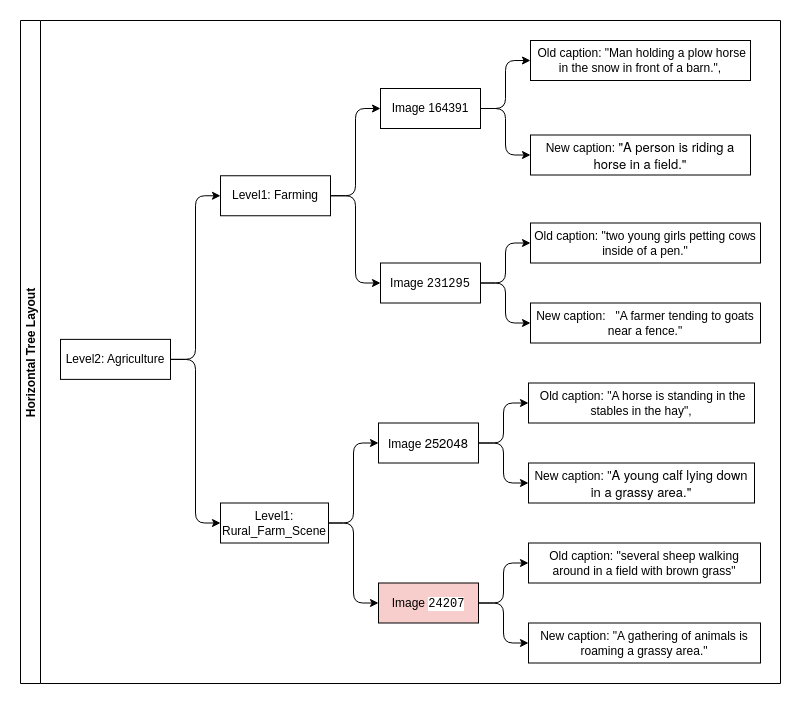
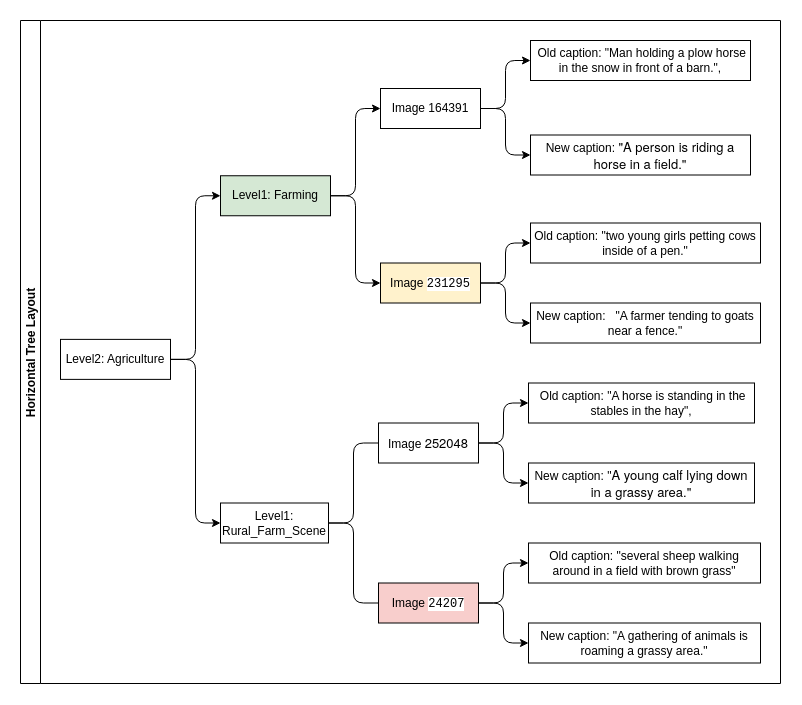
- <mxCell id="4" value="Level1: Farming" style="whiteSpace=wrap;html=1;" vertex="1" parent="2"><mxGeometry x="200" y="155.25" width="110" height="40" as="geometry" /></mxCell>
+ <mxCell id="4" value="Level1: Farming" style="whiteSpace=wrap;html=1;fillColor=#d5e8d4;" vertex="1" parent="2"><mxGeometry x="200" y="155.25" width="110" height="40" as="geometry" /></mxCell>
- <mxCell id="17" value="Image&amp;nbsp;&lt;span style=&quot;background-color: rgb(255, 255, 255); font-family: Menlo, Monaco, &amp;quot;Courier New&amp;quot;, monospace; white-space: pre; color: light-dark(rgb(0, 0, 0), rgb(255, 255, 255));&quot;&gt;231295&lt;/span&gt;" style="whiteSpace=wrap;html=1;" vertex="1" parent="2"><mxGeometry x="360" y="242.5" width="100" height="40" as="geometry" /></mxCell>
+ <mxCell id="17" value="Image&amp;nbsp;&lt;span style=&quot;background-color: rgb(255, 255, 255); font-family: Menlo, Monaco, &amp;quot;Courier New&amp;quot;, monospace; white-space: pre; color: light-dark(rgb(0, 0, 0), rgb(255, 255, 255));&quot;&gt;231295&lt;/span&gt;" style="whiteSpace=wrap;html=1;fillColor=#fff2cc;" vertex="1" parent="2"><mxGeometry x="360" y="242.5" width="100" height="40" as="geometry" /></mxCell>
- <mxCell id="10" value="" style="edgeStyle=elbowEdgeStyle;elbow=horizontal;html=1;rounded=1;curved=0;sourcePerimeterSpacing=0;targetPerimeterSpacing=0;startSize=6;endSize=6;" edge="1" target="11" source="6" parent="2"><mxGeometry relative="1" as="geometry"><mxPoint x="170" y="-761.17" as="sourcePoint" /></mxGeometry></mxCell>
+ <mxCell id="10" value="" style="edgeStyle=elbowEdgeStyle;elbow=horizontal;html=1;rounded=1;curved=0;sourcePerimeterSpacing=0;targetPerimeterSpacing=0;startSize=6;endSize=6;endArrow=none;" edge="1" target="11" source="6" parent="2"><mxGeometry relative="1" as="geometry"><mxPoint x="170" y="-761.17" as="sourcePoint" /></mxGeometry></mxCell>
- <mxCell id="24" value="" style="edgeStyle=elbowEdgeStyle;elbow=horizontal;html=1;rounded=1;curved=0;sourcePerimeterSpacing=0;targetPerimeterSpacing=0;startSize=6;endSize=6;" edge="1" target="25" source="6" parent="2"><mxGeometry relative="1" as="geometry"><mxPoint x="322" y="-17.75" as="sourcePoint" /></mxGeometry></mxCell>
+ <mxCell id="24" value="" style="edgeStyle=elbowEdgeStyle;elbow=horizontal;html=1;rounded=1;curved=0;sourcePerimeterSpacing=0;targetPerimeterSpacing=0;startSize=6;endSize=6;endArrow=none;" edge="1" target="25" source="6" parent="2"><mxGeometry relative="1" as="geometry"><mxPoint x="322" y="-17.75" as="sourcePoint" /></mxGeometry></mxCell>
